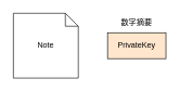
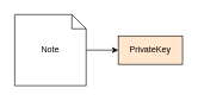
- <mxCell id="3" value="数字摘要" style="text;html=1;strokeColor=none;fillColor=none;align=center;verticalAlign=middle;whiteSpace=wrap;rounded=0;" vertex="1" parent="1"><mxGeometry x="180" y="20" width="60" height="30" as="geometry" /></mxCell>
+ <mxCell id="4" style="edgeStyle=orthogonalEdgeStyle;rounded=0;orthogonalLoop=1;jettySize=auto;html=1;" edge="1" parent="1" source="5" target="2"><mxGeometry relative="1" as="geometry" /></mxCell>
